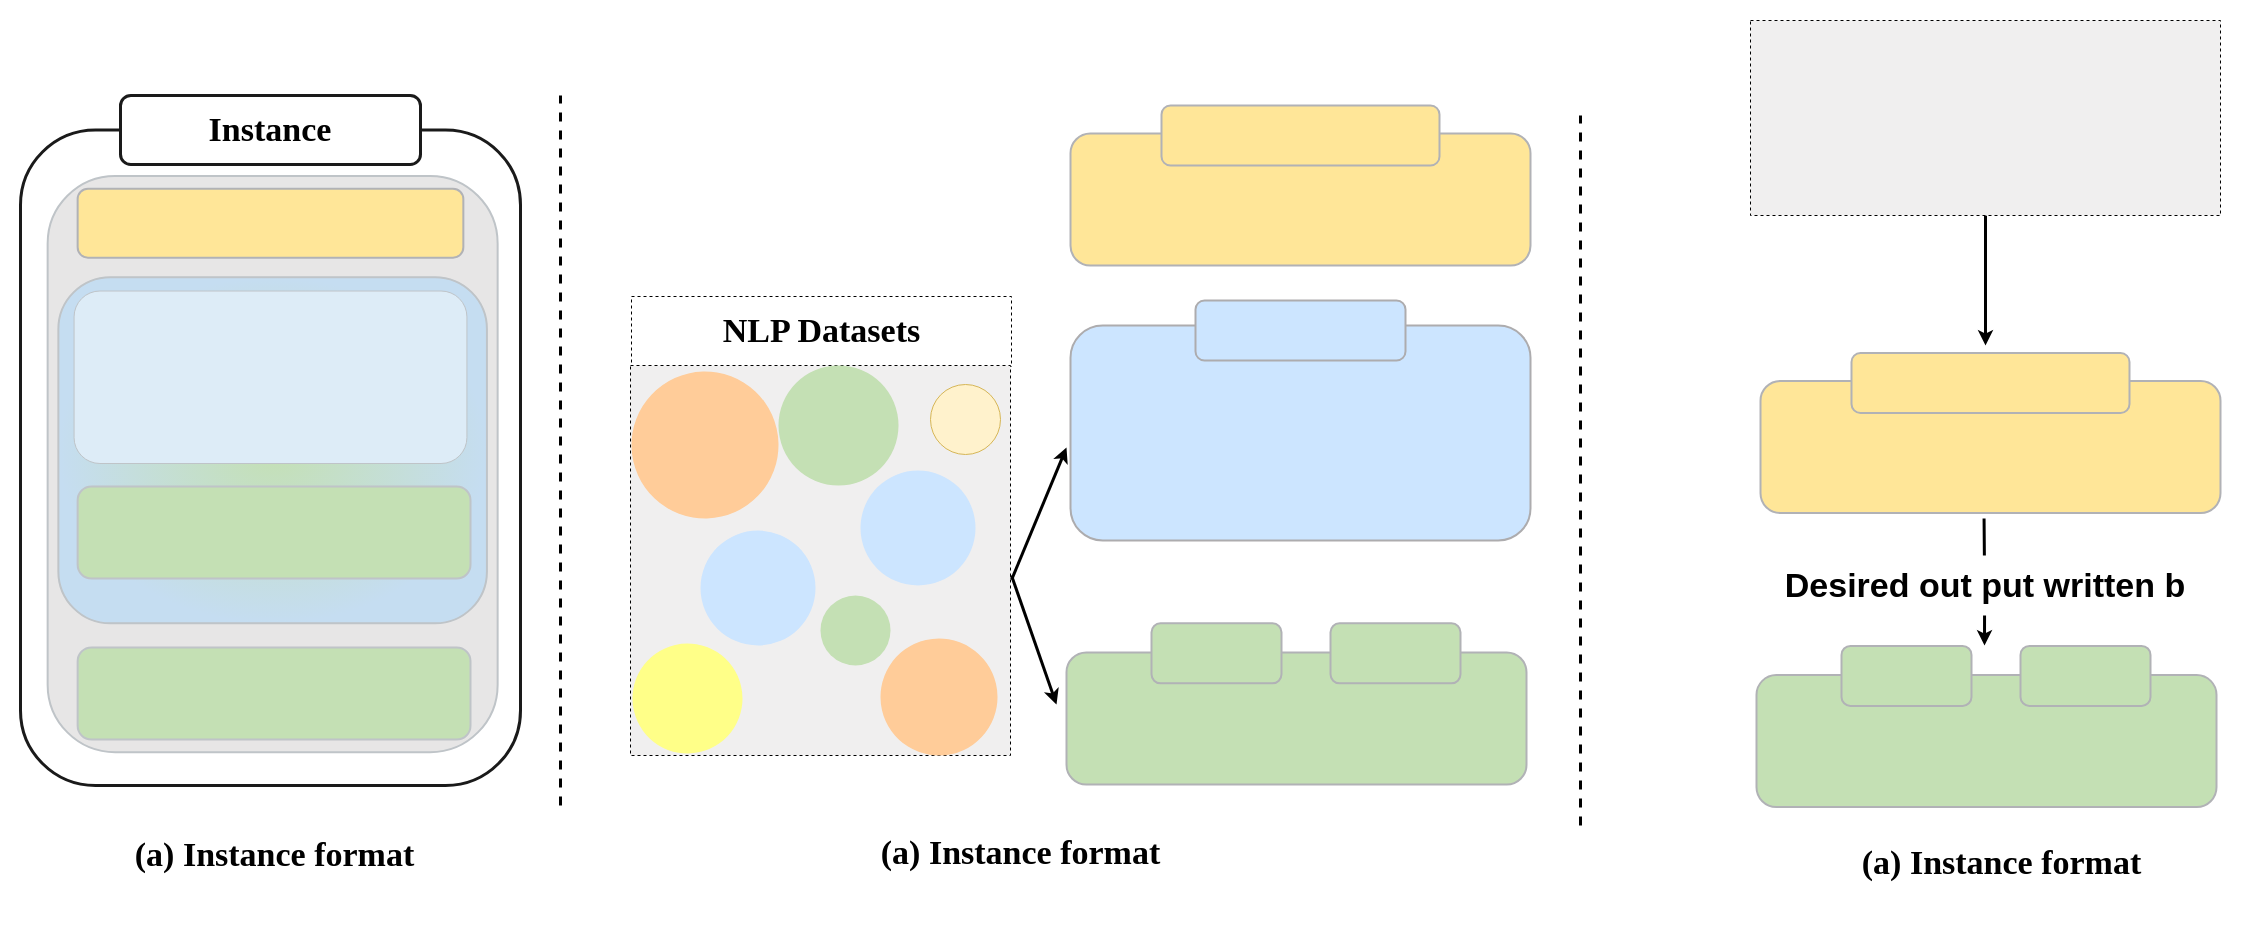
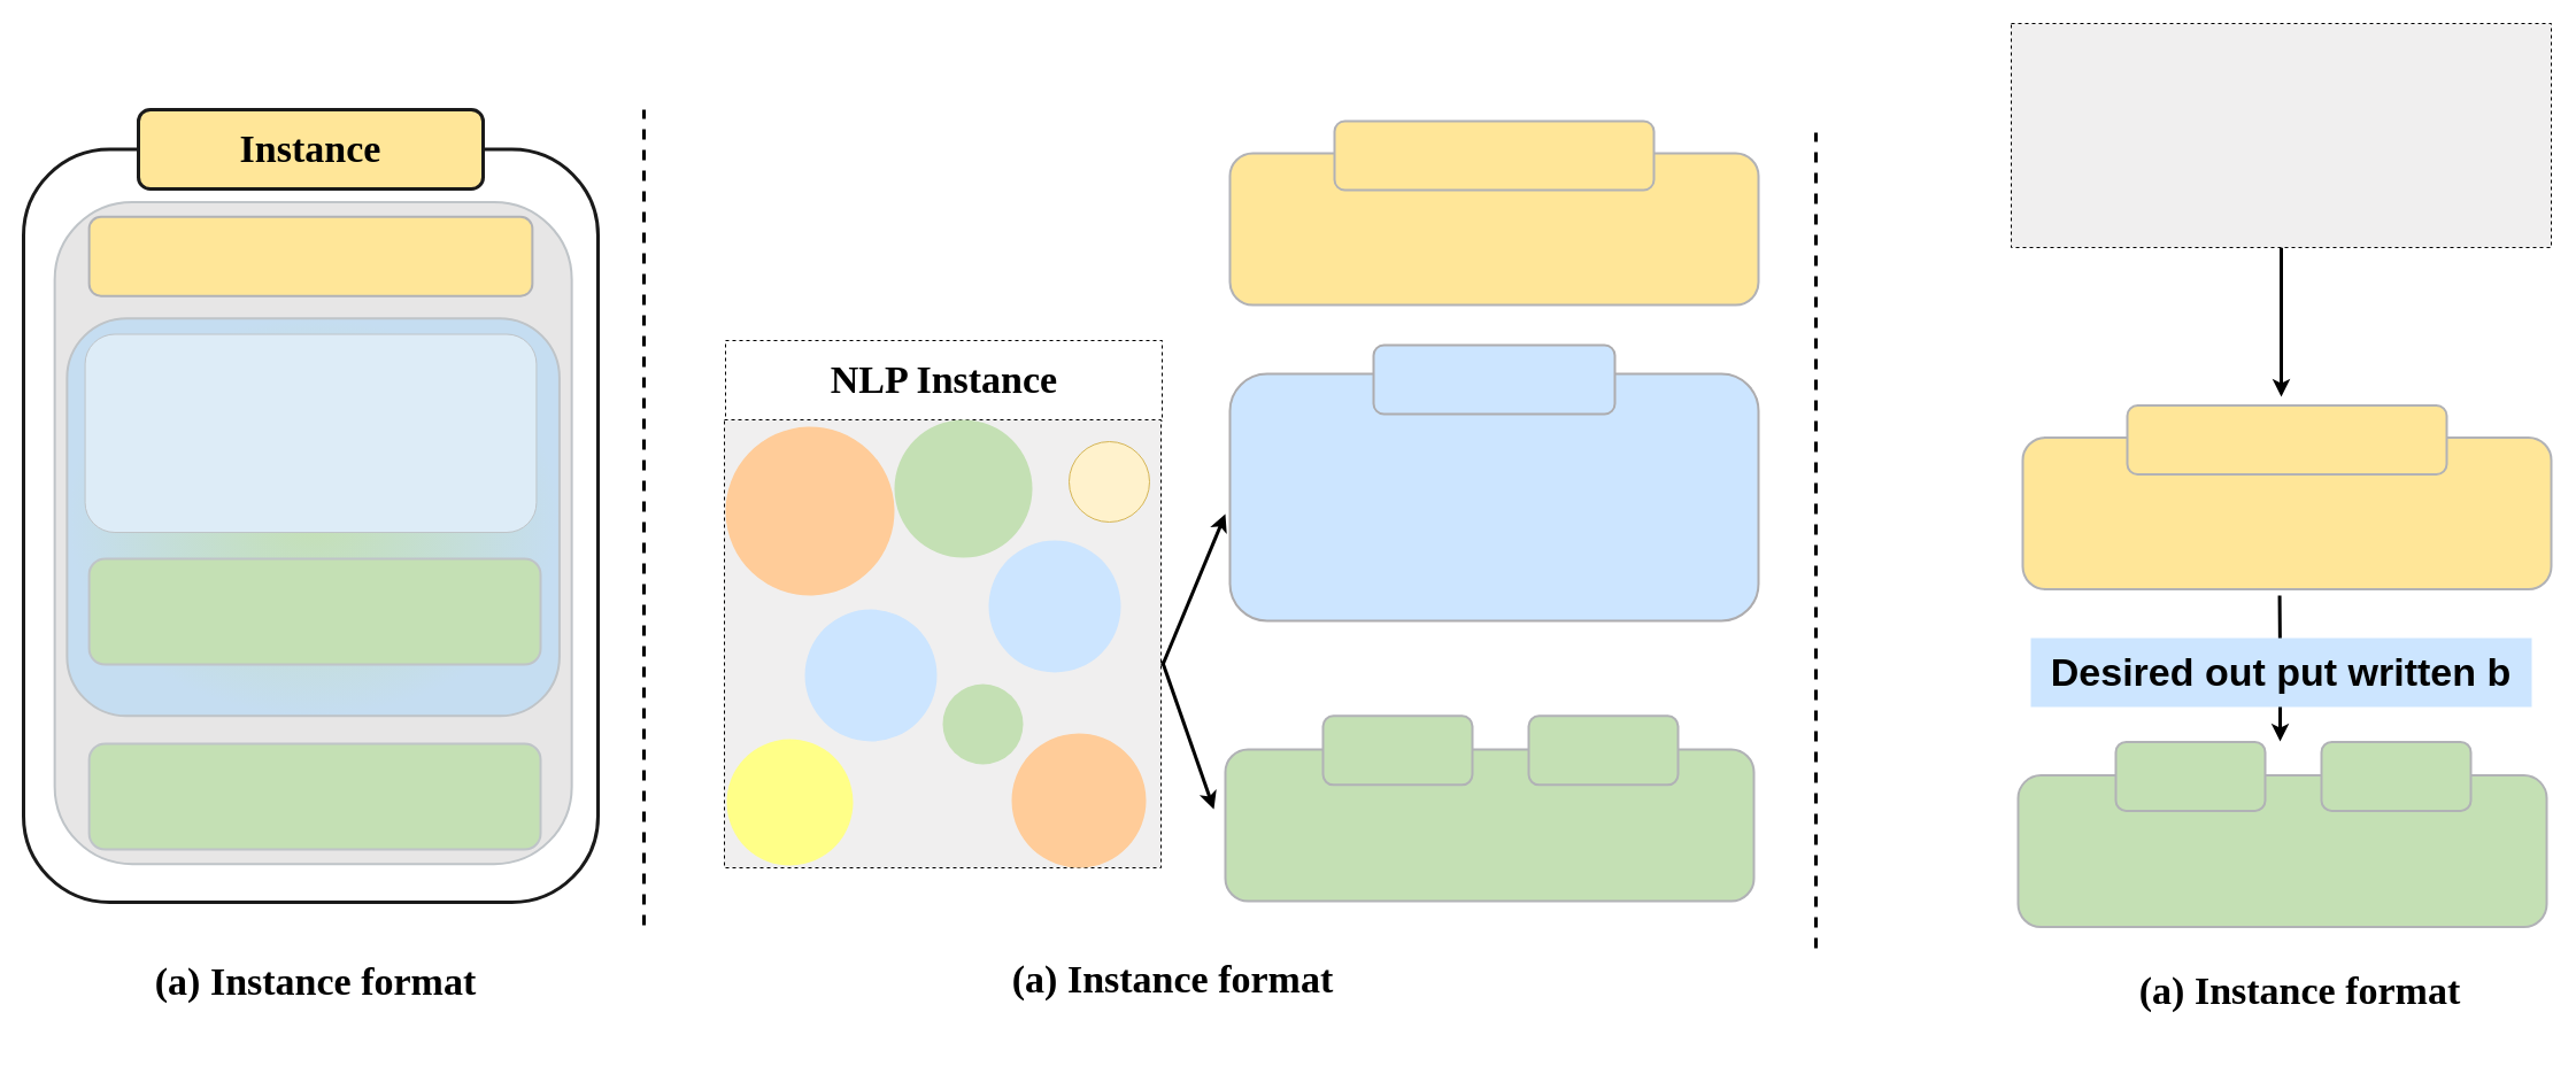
- <mxCell id="23" value="&lt;font size=&quot;1&quot; face=&quot;Times New Roman&quot; style=&quot;&quot;&gt;&lt;b style=&quot;font-size: 34px;&quot;&gt;Instance&lt;/b&gt;&lt;/font&gt;" style="rounded=1;whiteSpace=wrap;html=1;strokeWidth=3;strokeColor=#1A1A1A;movable=1;resizable=1;rotatable=1;deletable=1;editable=1;locked=0;connectable=1;" vertex="1" parent="1"><mxGeometry x="120" y="95" width="300" height="69" as="geometry" /></mxCell>
+ <mxCell id="23" value="&lt;font size=&quot;1&quot; face=&quot;Times New Roman&quot; style=&quot;&quot;&gt;&lt;b style=&quot;font-size: 34px;&quot;&gt;Instance&lt;/b&gt;&lt;/font&gt;" style="rounded=1;whiteSpace=wrap;html=1;strokeWidth=3;strokeColor=#1A1A1A;movable=1;resizable=1;rotatable=1;deletable=1;editable=1;locked=0;connectable=1;fillColor=#ffe698;" vertex="1" parent="1"><mxGeometry x="120" y="95" width="300" height="69" as="geometry" /></mxCell>
- <mxCell id="31" value="&lt;font style=&quot;font-size: 34px;&quot; face=&quot;Times New Roman&quot;&gt;NLP Datasets&lt;/font&gt;" style="text;strokeColor=none;fillColor=none;html=1;fontSize=24;fontStyle=1;verticalAlign=middle;align=center;" vertex="1" parent="1"><mxGeometry x="661" y="281" width="320" height="100" as="geometry" /></mxCell>
+ <mxCell id="31" value="&lt;font style=&quot;font-size: 34px;&quot; face=&quot;Times New Roman&quot;&gt;NLP Instance&lt;/font&gt;" style="text;strokeColor=none;fillColor=none;html=1;fontSize=24;fontStyle=1;verticalAlign=middle;align=center;" vertex="1" parent="1"><mxGeometry x="661" y="281" width="320" height="100" as="geometry" /></mxCell>
- <mxCell id="42" value="&lt;font style=&quot;font-size: 34px;&quot;&gt;&lt;b&gt;Desired out put written b&lt;/b&gt;&lt;/font&gt;" style="rounded=0;whiteSpace=wrap;html=1;strokeColor=none;" vertex="1" parent="1"><mxGeometry x="1767" y="555" width="436" height="60" as="geometry" /></mxCell>
+ <mxCell id="42" value="&lt;font style=&quot;font-size: 34px;&quot;&gt;&lt;b&gt;Desired out put written b&lt;/b&gt;&lt;/font&gt;" style="rounded=0;whiteSpace=wrap;html=1;strokeColor=none;fillColor=#cce5ff;" vertex="1" parent="1"><mxGeometry x="1767" y="555" width="436" height="60" as="geometry" /></mxCell>
